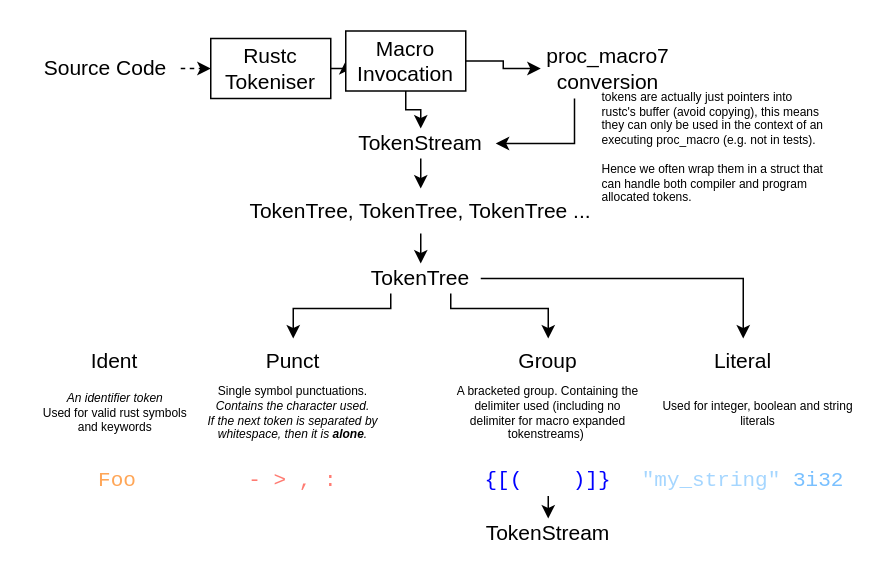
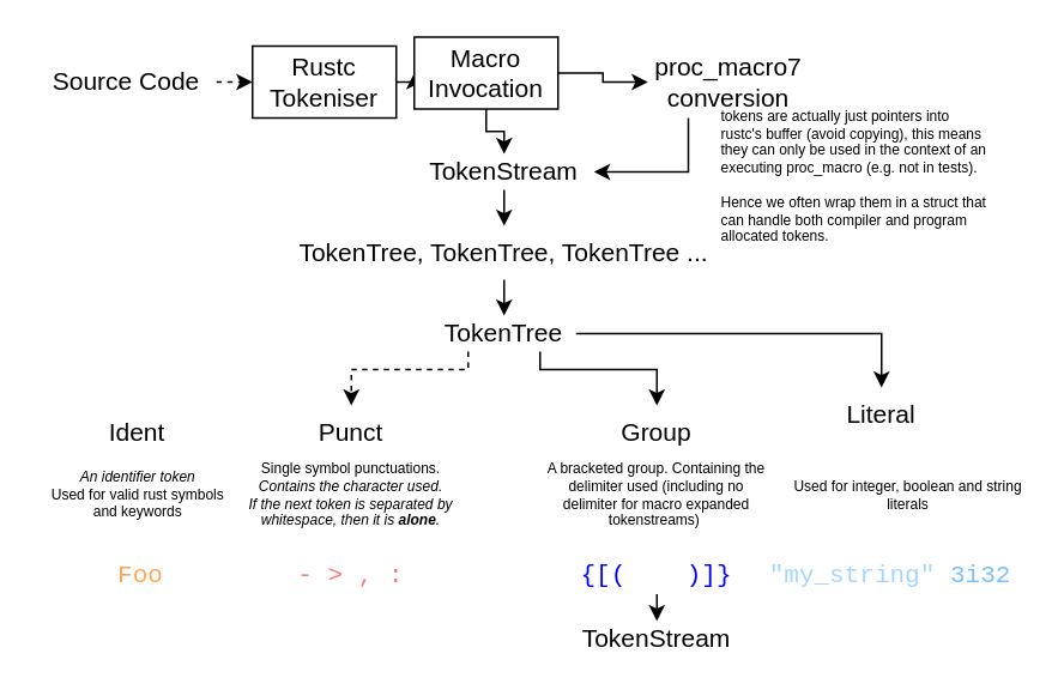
- <mxCell id="16" style="edgeStyle=orthogonalEdgeStyle;html=1;exitX=0.25;exitY=1;exitDx=0;exitDy=0;entryX=0.5;entryY=0;entryDx=0;entryDy=0;fontSize=14;rounded=0;" edge="1" parent="1" source="19" target="2"><mxGeometry relative="1" as="geometry"><Array as="points"><mxPoint x="260" y="205" /><mxPoint x="195" y="205" /></Array></mxGeometry></mxCell>
+ <mxCell id="16" style="edgeStyle=orthogonalEdgeStyle;html=1;exitX=0.25;exitY=1;exitDx=0;exitDy=0;entryX=0.5;entryY=0;entryDx=0;entryDy=0;fontSize=14;rounded=0;dashed=1;" edge="1" parent="1" source="19" target="2"><mxGeometry relative="1" as="geometry"><Array as="points"><mxPoint x="260" y="205" /><mxPoint x="195" y="205" /></Array></mxGeometry></mxCell>
- <mxCell id="13" value="&lt;font style=&quot;font-size: 14px;&quot;&gt;Literal&lt;/font&gt;" style="text;html=1;strokeColor=none;fillColor=none;align=center;verticalAlign=middle;whiteSpace=wrap;rounded=0;fontSize=8;" vertex="1" parent="1"><mxGeometry x="440" y="225" width="110" height="30" as="geometry" /></mxCell>
+ <mxCell id="13" value="&lt;font style=&quot;font-size: 14px;&quot;&gt;Literal&lt;/font&gt;" style="text;html=1;strokeColor=none;fillColor=none;align=center;verticalAlign=middle;whiteSpace=wrap;rounded=0;fontSize=8;" vertex="1" parent="1"><mxGeometry x="435" y="215" width="110" height="30" as="geometry" /></mxCell>
